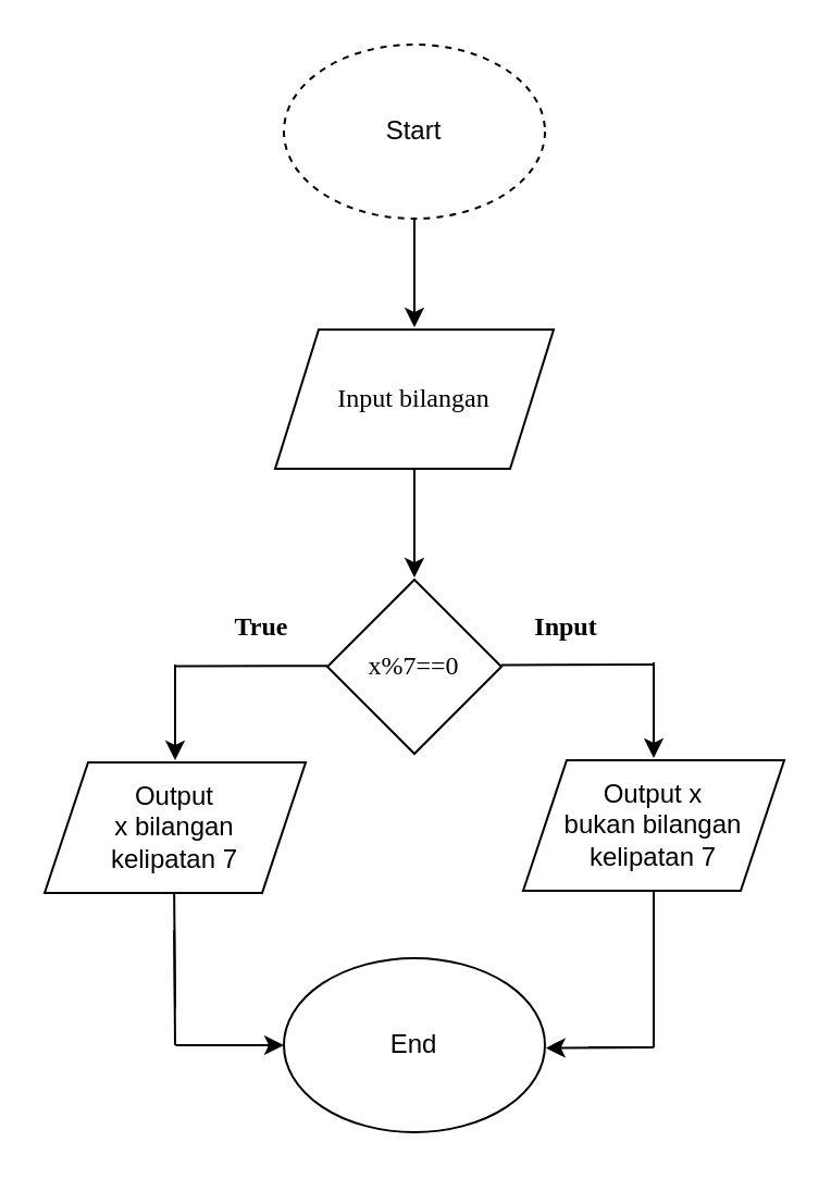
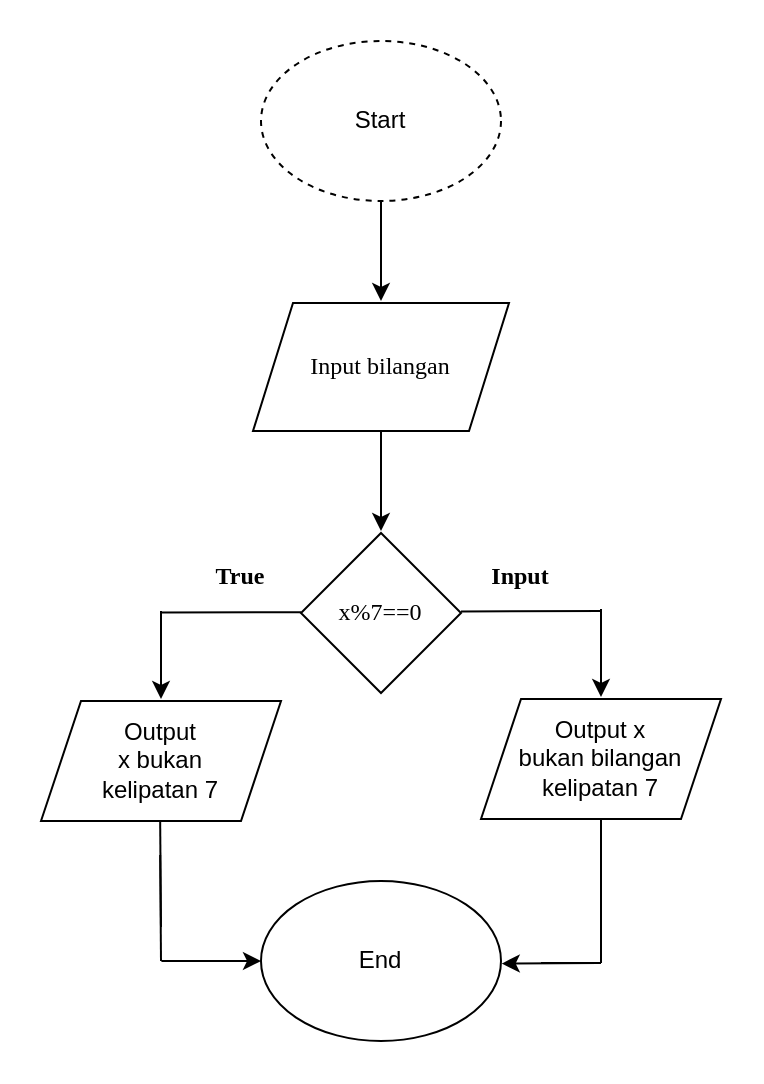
- <mxCell id="15" value="Output&lt;br&gt;x bilangan&lt;br&gt;kelipatan 7" style="shape=parallelogram;perimeter=parallelogramPerimeter;whiteSpace=wrap;html=1;fixedSize=1;" parent="1" vertex="1"><mxGeometry x="20" y="350" width="120" height="60" as="geometry" /></mxCell>
+ <mxCell id="15" value="Output&lt;br&gt;x bukan&lt;br&gt;kelipatan 7" style="shape=parallelogram;perimeter=parallelogramPerimeter;whiteSpace=wrap;html=1;fixedSize=1;" parent="1" vertex="1"><mxGeometry x="20" y="350" width="120" height="60" as="geometry" /></mxCell>
